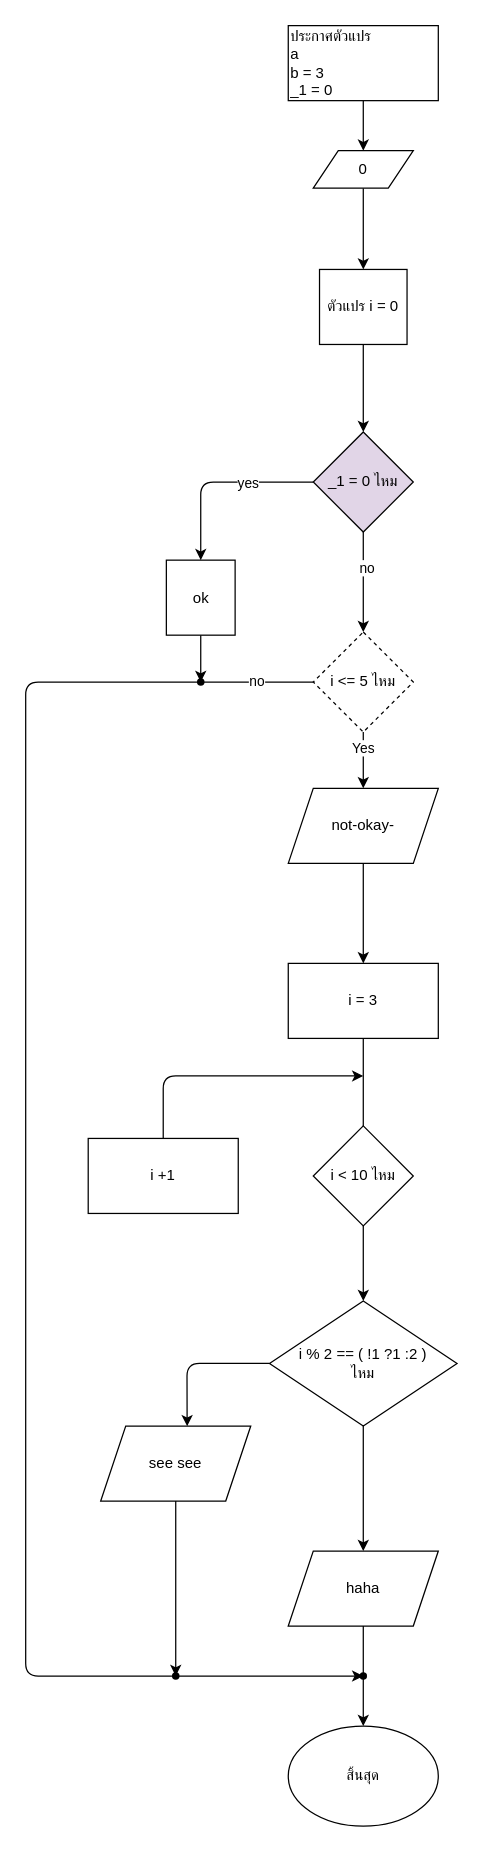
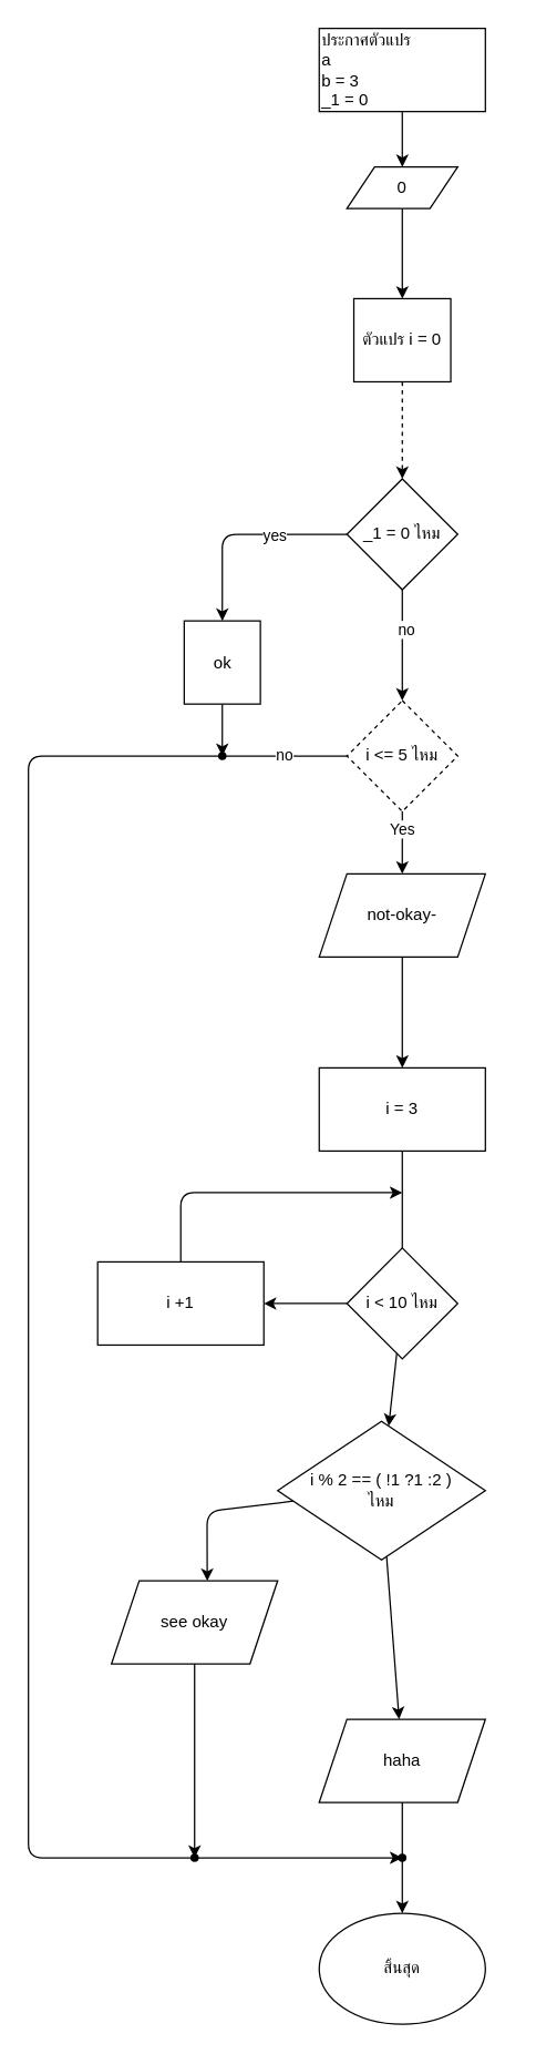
- <mxCell id="6" value="" style="edgeStyle=none;html=1;" edge="1" parent="1" source="7" target="12"><mxGeometry relative="1" as="geometry" /></mxCell>
+ <mxCell id="6" value="" style="edgeStyle=none;html=1;dashed=1;" edge="1" parent="1" source="7" target="12"><mxGeometry relative="1" as="geometry" /></mxCell>
- <mxCell id="12" value="_1 = 0 ไหม" style="rhombus;whiteSpace=wrap;html=1;fillColor=#e1d5e7;" vertex="1" parent="1"><mxGeometry x="250" y="345" width="80" height="80" as="geometry" /></mxCell>
+ <mxCell id="12" value="_1 = 0 ไหม" style="rhombus;whiteSpace=wrap;html=1;" vertex="1" parent="1"><mxGeometry x="250" y="345" width="80" height="80" as="geometry" /></mxCell>
+ <mxCell id="26" value="" style="edgeStyle=none;html=1;" edge="1" parent="1" source="27" target="37"><mxGeometry relative="1" as="geometry" /></mxCell>
- <mxCell id="30" value="i % 2 == ( !1 ?1 :2 )&lt;br&gt;ไหม" style="rhombus;whiteSpace=wrap;html=1;" vertex="1" parent="1"><mxGeometry x="215" y="1040" width="150" height="100" as="geometry" /></mxCell>
+ <mxCell id="30" value="i % 2 == ( !1 ?1 :2 )&lt;br&gt;ไหม" style="rhombus;whiteSpace=wrap;html=1;" vertex="1" parent="1"><mxGeometry x="200" y="1025" width="150" height="100" as="geometry" /></mxCell>
- <mxCell id="32" value="see see" style="shape=parallelogram;perimeter=parallelogramPerimeter;whiteSpace=wrap;html=1;fixedSize=1;" vertex="1" parent="1"><mxGeometry x="80" y="1140" width="120" height="60" as="geometry" /></mxCell>
+ <mxCell id="32" value="see okay" style="shape=parallelogram;perimeter=parallelogramPerimeter;whiteSpace=wrap;html=1;fixedSize=1;" vertex="1" parent="1"><mxGeometry x="80" y="1140" width="120" height="60" as="geometry" /></mxCell>
